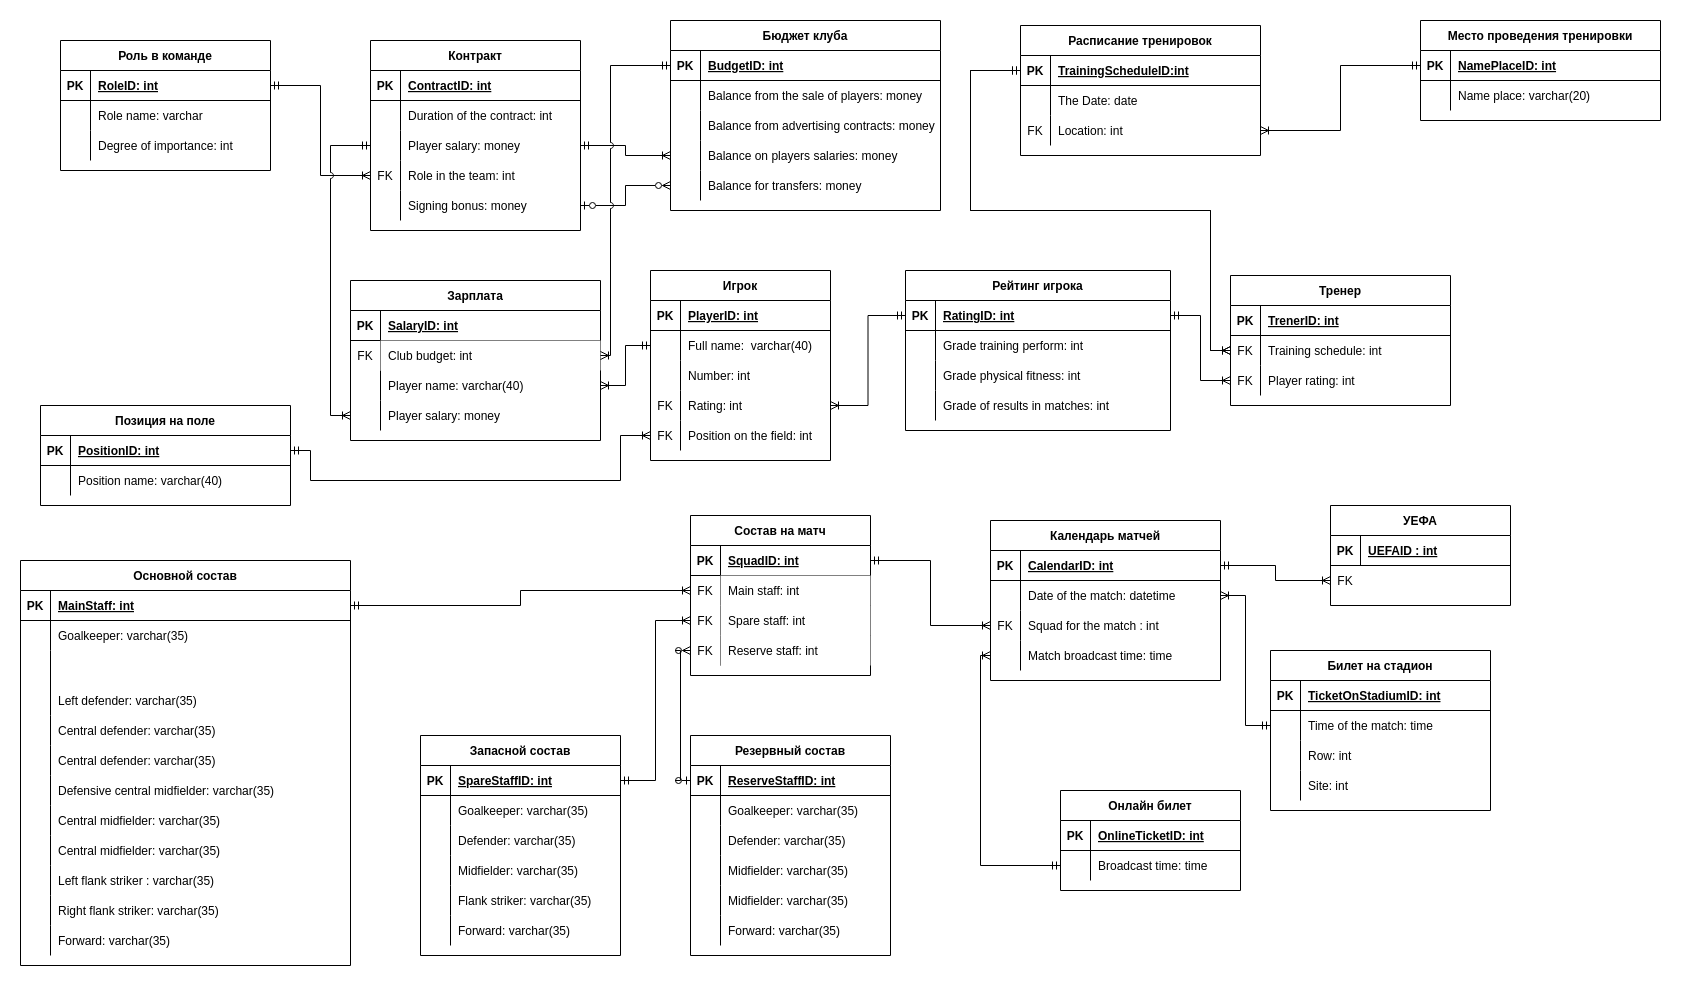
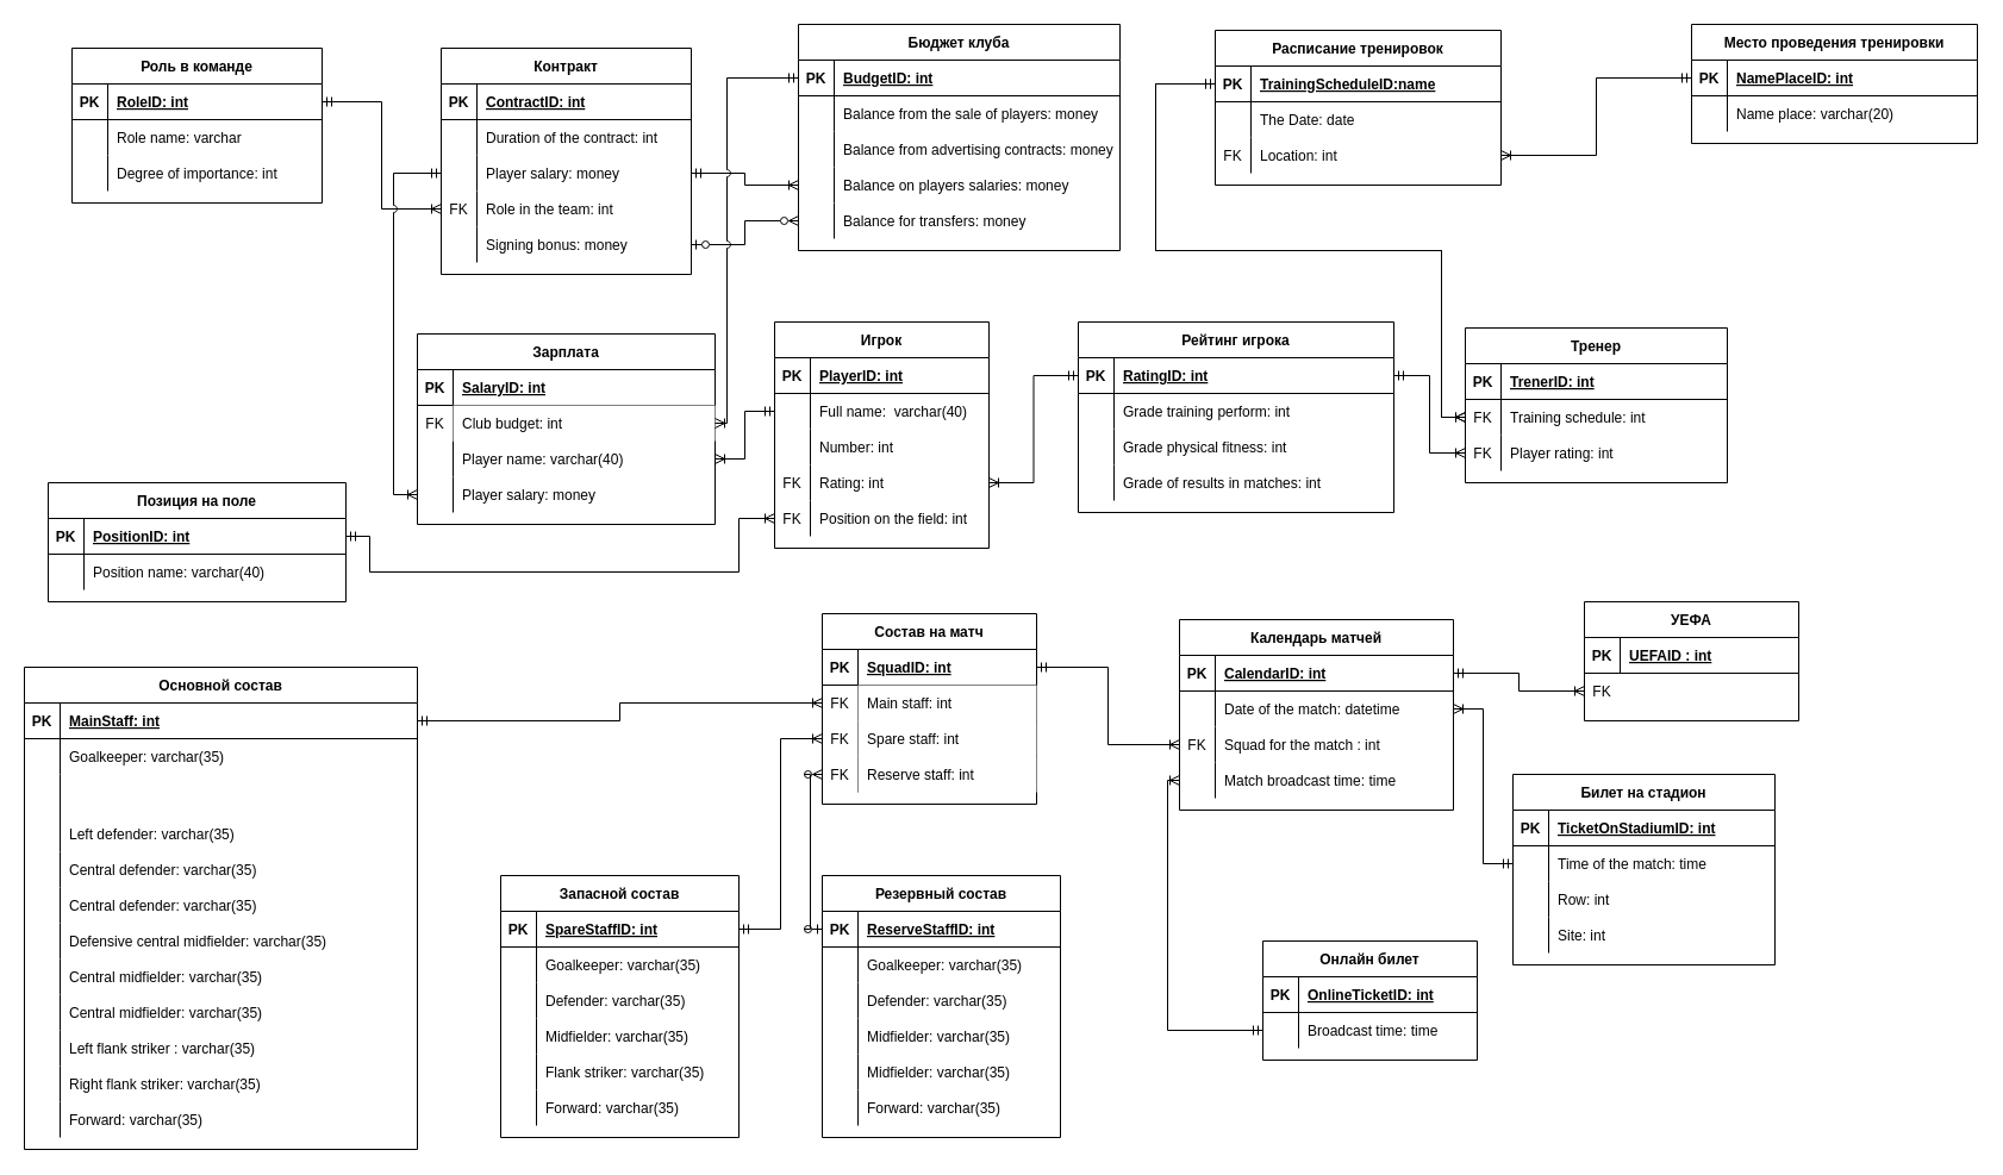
- <mxCell id="18" value="TrainingScheduleID:int" style="shape=partialRectangle;connectable=0;fillColor=none;top=0;left=0;bottom=0;right=0;align=left;spacingLeft=6;fontStyle=5;overflow=hidden;" parent="16" vertex="1"><mxGeometry x="30" width="210" height="30" as="geometry"><mxRectangle width="210" height="30" as="alternateBounds" /></mxGeometry></mxCell>
+ <mxCell id="18" value="TrainingScheduleID:name" style="shape=partialRectangle;connectable=0;fillColor=none;top=0;left=0;bottom=0;right=0;align=left;spacingLeft=6;fontStyle=5;overflow=hidden;" parent="16" vertex="1"><mxGeometry x="30" width="210" height="30" as="geometry"><mxRectangle width="210" height="30" as="alternateBounds" /></mxGeometry></mxCell>
